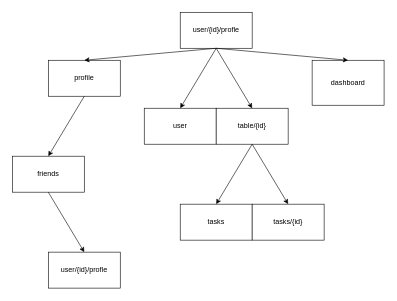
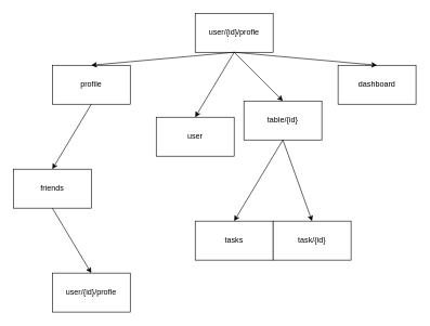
- <mxCell id="17" value="dashboard" style="rounded=0;whiteSpace=wrap;html=1;" vertex="1" parent="1"><mxGeometry x="520" y="100" width="120" height="75" as="geometry" /></mxCell>
+ <mxCell id="17" value="dashboard" style="rounded=0;whiteSpace=wrap;html=1;" vertex="1" parent="1"><mxGeometry x="520" y="100" width="120" height="60" as="geometry" /></mxCell>
- <mxCell id="6" value="table/{id}" style="rounded=0;whiteSpace=wrap;html=1;" vertex="1" parent="1"><mxGeometry x="360" y="180" width="120" height="60" as="geometry" /></mxCell>
+ <mxCell id="6" value="table/{id}" style="rounded=0;whiteSpace=wrap;html=1;" vertex="1" parent="1"><mxGeometry x="375" y="155" width="120" height="60" as="geometry" /></mxCell>
- <mxCell id="10" value="tasks/{id}" style="rounded=0;whiteSpace=wrap;html=1;" vertex="1" parent="1"><mxGeometry x="420" y="340" width="120" height="60" as="geometry" /></mxCell>
+ <mxCell id="10" value="task/{id}" style="rounded=0;whiteSpace=wrap;html=1;" vertex="1" parent="1"><mxGeometry x="420" y="340" width="120" height="60" as="geometry" /></mxCell>
